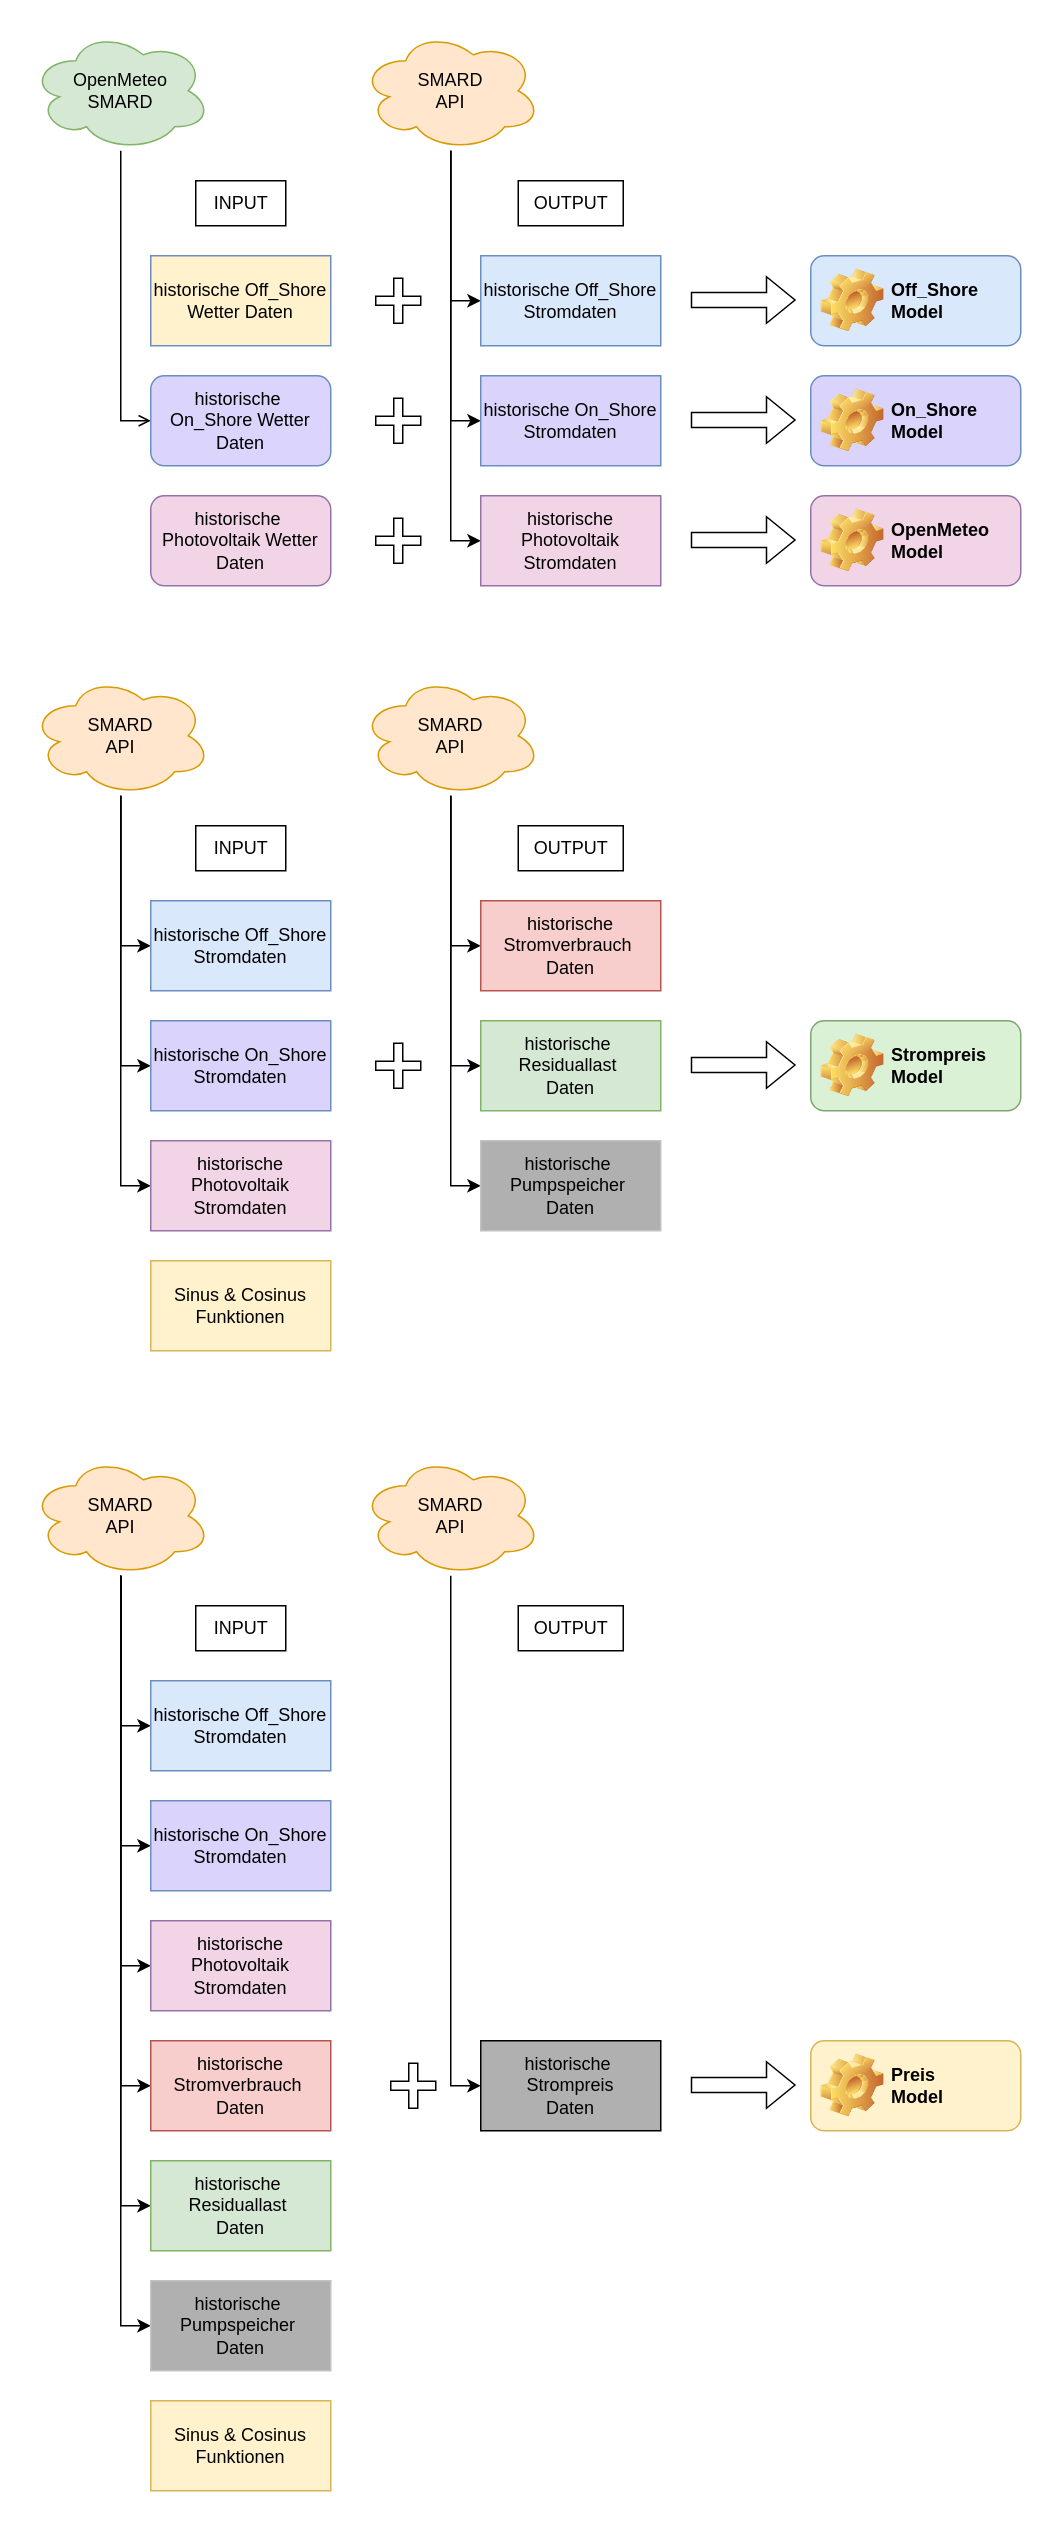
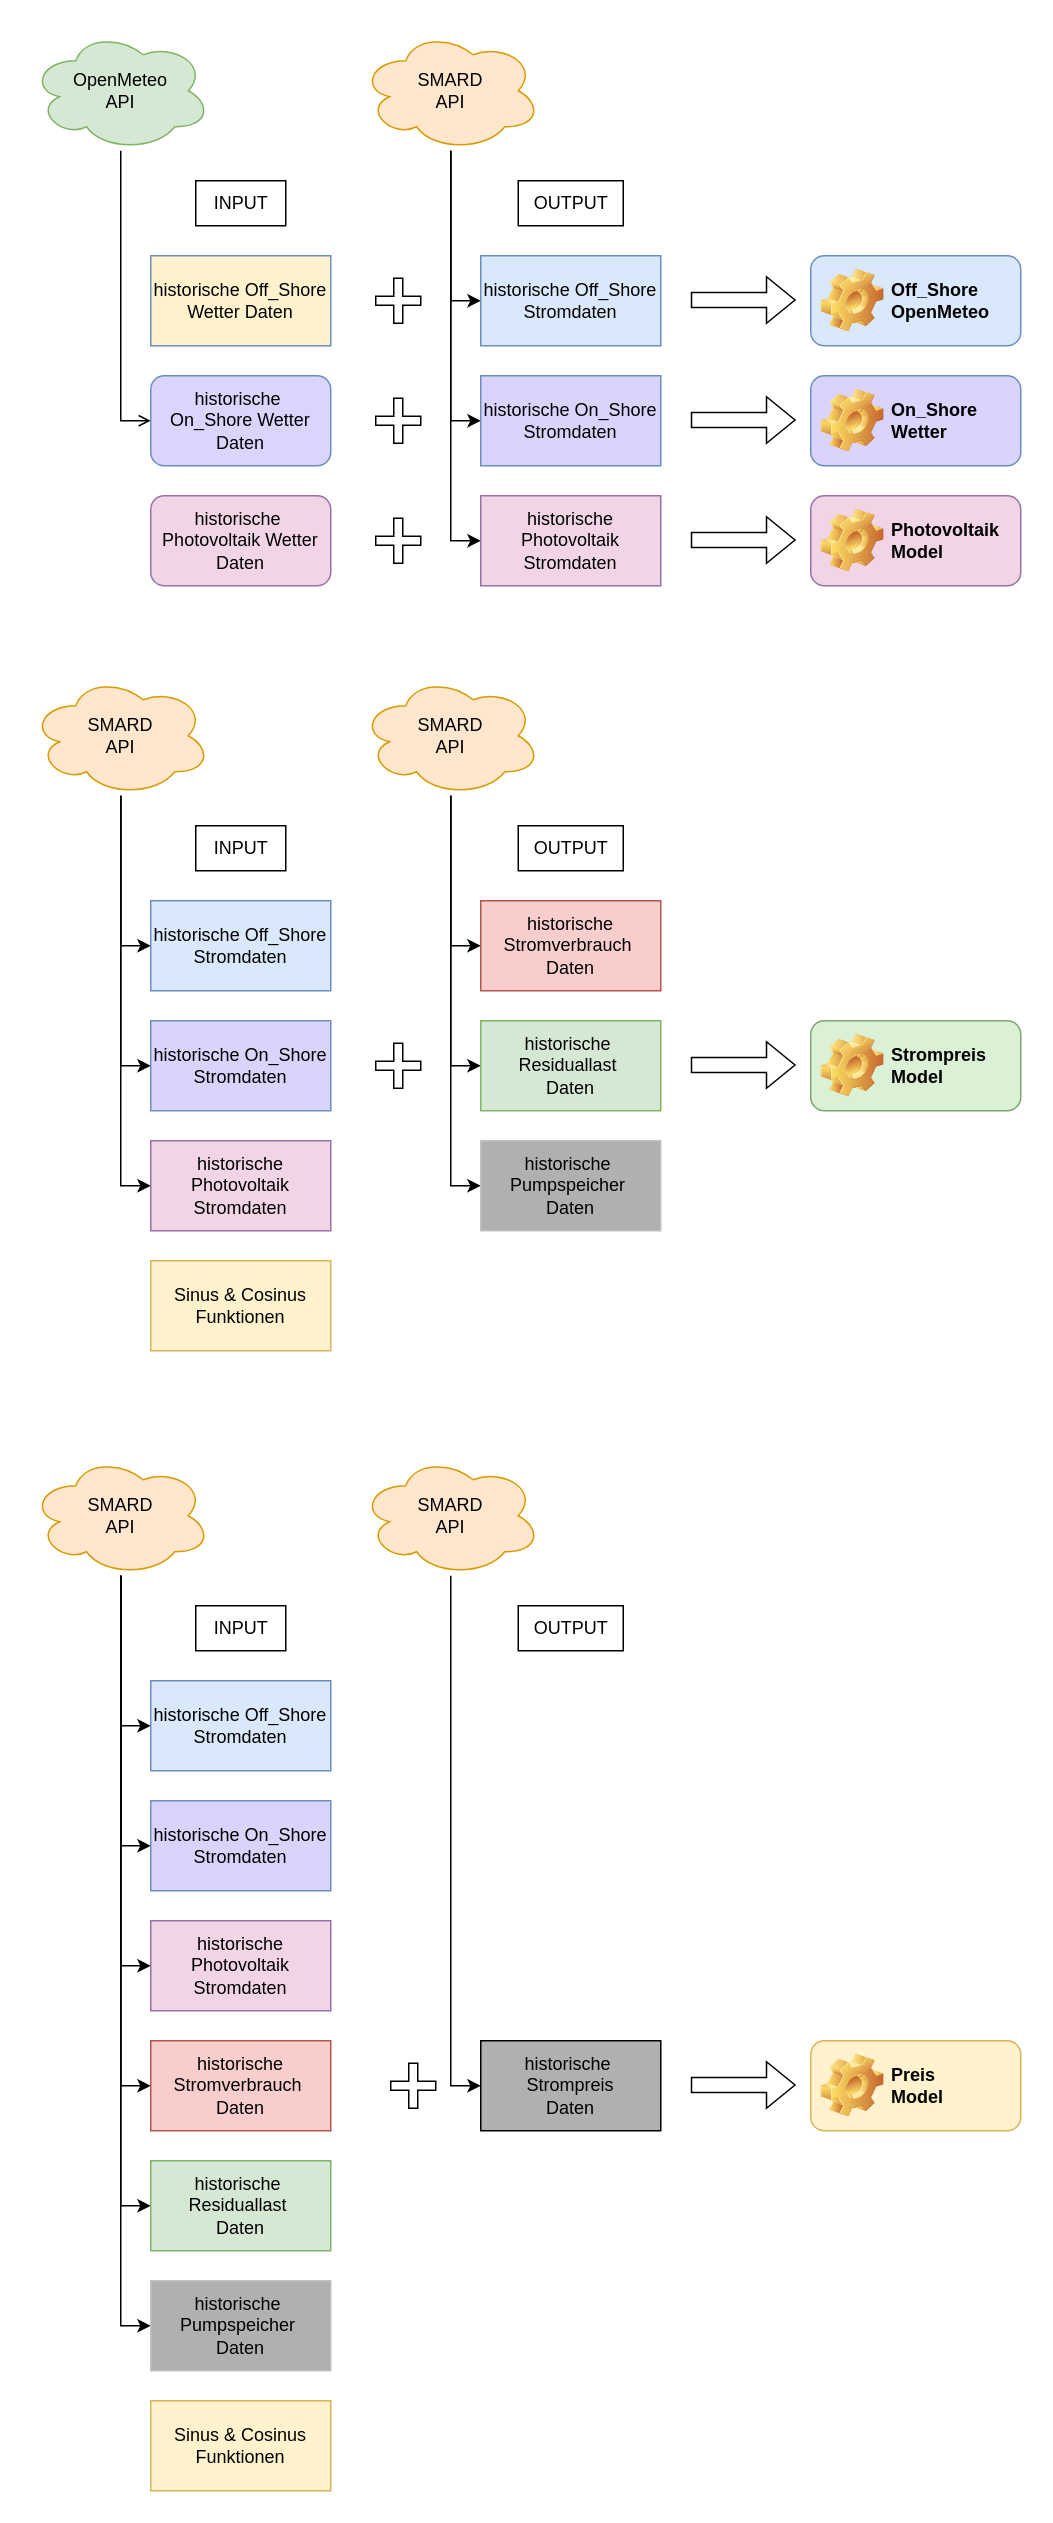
- <mxCell id="3" value="OpenMeteo&lt;br&gt;SMARD" style="ellipse;shape=cloud;whiteSpace=wrap;html=1;fillColor=#d5e8d4;fillStyle=auto;strokeColor=#82b366;" vertex="1" parent="1"><mxGeometry y="20" width="120" height="80" as="geometry" x="20" /></mxCell>
+ <mxCell id="3" value="OpenMeteo&lt;br&gt;API" style="ellipse;shape=cloud;whiteSpace=wrap;html=1;fillColor=#d5e8d4;fillStyle=auto;strokeColor=#82b366;" vertex="1" parent="1"><mxGeometry y="20" width="120" height="80" as="geometry" x="20" /></mxCell>
- <mxCell id="7" value="Off_Shore Model" style="label;whiteSpace=wrap;html=1;image=img/clipart/Gear_128x128.png;fillColor=#dae8fc;strokeColor=#6c8ebf;" vertex="1" parent="1"><mxGeometry x="540" y="170" width="140" height="60" as="geometry" /></mxCell>
+ <mxCell id="7" value="Off_Shore OpenMeteo" style="label;whiteSpace=wrap;html=1;image=img/clipart/Gear_128x128.png;fillColor=#dae8fc;strokeColor=#6c8ebf;" vertex="1" parent="1"><mxGeometry x="540" y="170" width="140" height="60" as="geometry" /></mxCell>
- <mxCell id="8" value="On_Shore Model" style="label;whiteSpace=wrap;html=1;image=img/clipart/Gear_128x128.png;fillColor=#dad4fc;strokeColor=#6c8ebf;" vertex="1" parent="1"><mxGeometry x="540" y="250" width="140" height="60" as="geometry" /></mxCell>
+ <mxCell id="8" value="On_Shore Wetter" style="label;whiteSpace=wrap;html=1;image=img/clipart/Gear_128x128.png;fillColor=#dad4fc;strokeColor=#6c8ebf;" vertex="1" parent="1"><mxGeometry x="540" y="250" width="140" height="60" as="geometry" /></mxCell>
- <mxCell id="9" value="OpenMeteo Model" style="label;whiteSpace=wrap;html=1;image=img/clipart/Gear_128x128.png;fillColor=#f1d5e7;strokeColor=#9673a6;" vertex="1" parent="1"><mxGeometry x="540" y="330" width="140" height="60" as="geometry" /></mxCell>
+ <mxCell id="9" value="Photovoltaik Model" style="label;whiteSpace=wrap;html=1;image=img/clipart/Gear_128x128.png;fillColor=#f1d5e7;strokeColor=#9673a6;" vertex="1" parent="1"><mxGeometry x="540" y="330" width="140" height="60" as="geometry" /></mxCell>
